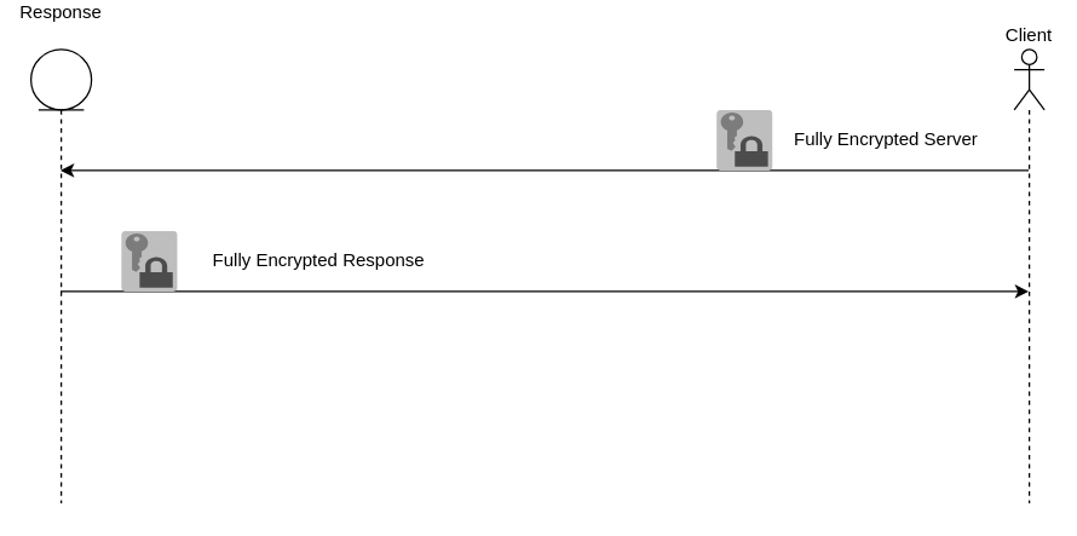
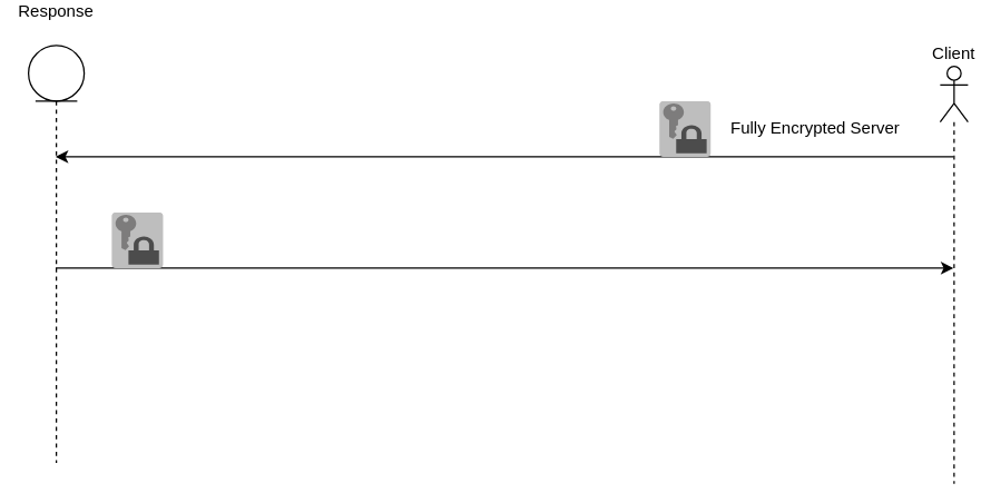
- <mxCell id="7" value="Fully Encrypted Response" style="text;html=1;align=center;verticalAlign=middle;resizable=0;points=[];autosize=1;strokeColor=none;fillColor=none;" vertex="1" parent="1"><mxGeometry x="130" y="150" width="160" height="20" as="geometry" /></mxCell>
- <mxCell id="3" value="&lt;div&gt;Client&lt;/div&gt;" style="shape=umlLifeline;participant=umlActor;perimeter=lifelinePerimeter;whiteSpace=wrap;html=1;container=1;collapsible=0;recursiveResize=0;verticalAlign=bottom;spacingTop=36;outlineConnect=0;labelPosition=center;verticalLabelPosition=top;align=center;" vertex="1" parent="1"><mxGeometry x="670" y="20" width="20" height="300" as="geometry" /></mxCell>
+ <mxCell id="3" value="&lt;div&gt;Client&lt;/div&gt;" style="shape=umlLifeline;participant=umlActor;perimeter=lifelinePerimeter;whiteSpace=wrap;html=1;container=1;collapsible=0;recursiveResize=0;verticalAlign=bottom;spacingTop=36;outlineConnect=0;labelPosition=center;verticalLabelPosition=top;align=center;" vertex="1" parent="1"><mxGeometry x="675" y="35" width="20" height="300" as="geometry" /></mxCell>
